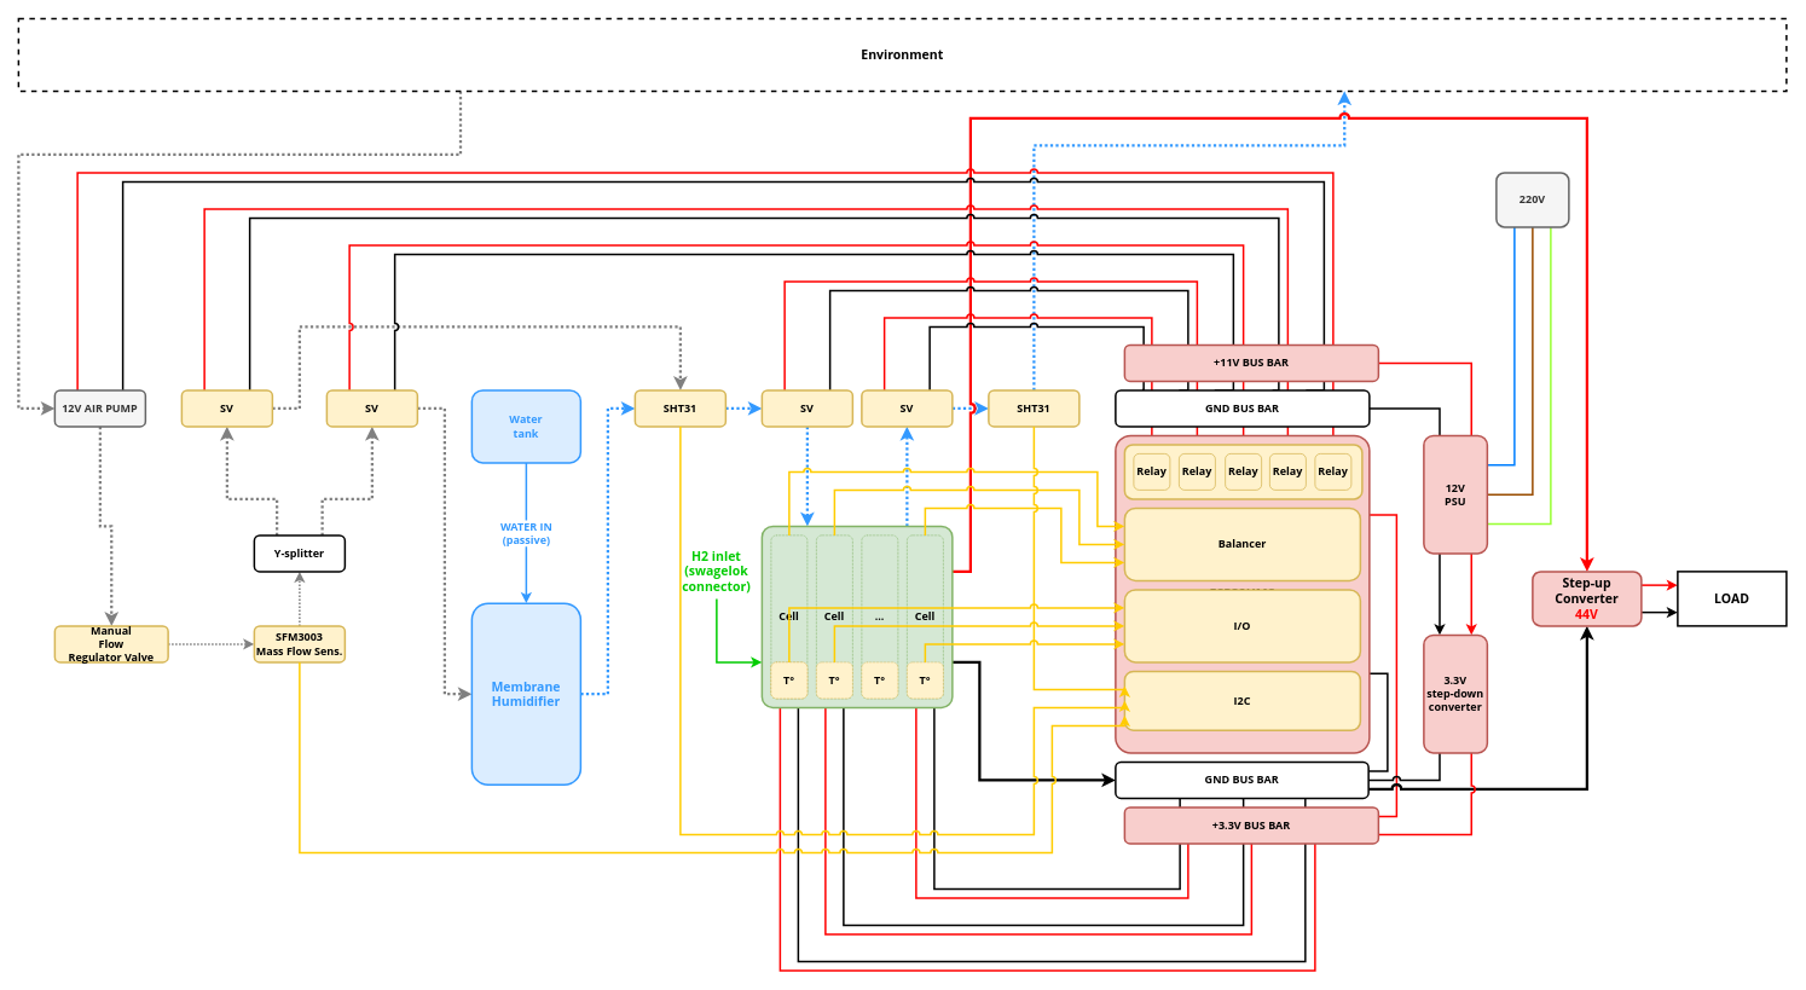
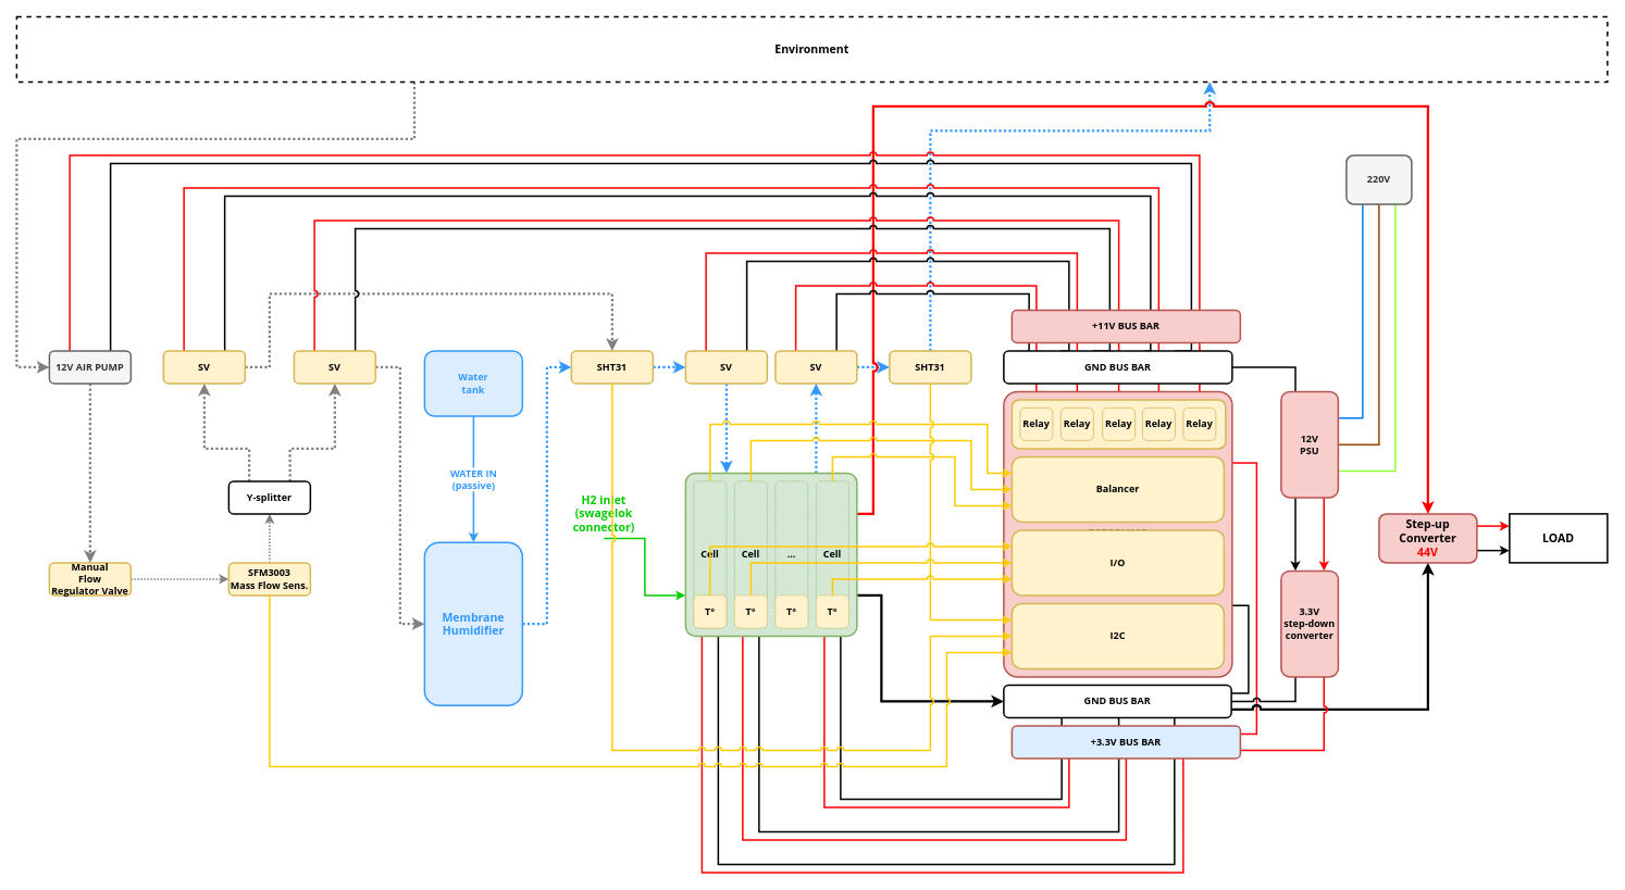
- <mxCell id="33" style="edgeStyle=orthogonalEdgeStyle;rounded=0;jumpStyle=arc;orthogonalLoop=1;jettySize=auto;html=1;exitX=1;exitY=0.5;exitDx=0;exitDy=0;entryX=0.75;entryY=0;entryDx=0;entryDy=0;labelBackgroundColor=#ffffff;endArrow=none;strokeColor=#FF0000;strokeWidth=2;fontFamily=Open Sans;fontSource=https%3A%2F%2Ffonts.googleapis.com%2Fcss%3Ffamily%3DOpen%2BSans;fontStyle=1;endFill=0;" parent="18" source="82" target="60" edge="1"><mxGeometry relative="1" as="geometry" /></mxCell>
- <mxCell id="67" value="&lt;div style=&quot;font-size: 14px&quot;&gt;H2 inlet&lt;/div&gt;&lt;div style=&quot;font-size: 14px&quot;&gt;&lt;span style=&quot;&quot;&gt;(swagelok&lt;/span&gt;&lt;/div&gt;&lt;div style=&quot;font-size: 14px&quot;&gt;&lt;span style=&quot;&quot;&gt;connector)&lt;/span&gt;&lt;br style=&quot;font-size: 14px&quot;&gt;&lt;/div&gt;" style="text;html=1;strokeColor=none;fillColor=none;align=center;verticalAlign=middle;whiteSpace=wrap;rounded=0;fontFamily=Open Sans;fontSource=https%3A%2F%2Ffonts.googleapis.com%2Fcss%3Ffamily%3DOpen%2BSans;fontSize=14;fontColor=#00CC00;fontStyle=1" parent="51" vertex="1"><mxGeometry x="740" y="600" width="100" height="60" as="geometry" /></mxCell>
+ <mxCell id="67" value="&lt;div style=&quot;font-size: 14px&quot;&gt;H2 inlet&lt;/div&gt;&lt;div style=&quot;font-size: 14px&quot;&gt;&lt;span style=&quot;&quot;&gt;(swagelok&lt;/span&gt;&lt;/div&gt;&lt;div style=&quot;font-size: 14px&quot;&gt;&lt;span style=&quot;&quot;&gt;connector)&lt;/span&gt;&lt;br style=&quot;font-size: 14px&quot;&gt;&lt;/div&gt;" style="text;html=1;strokeColor=none;fillColor=none;align=center;verticalAlign=middle;whiteSpace=wrap;rounded=0;fontFamily=Open Sans;fontSource=https%3A%2F%2Ffonts.googleapis.com%2Fcss%3Ffamily%3DOpen%2BSans;fontSize=14;fontColor=#00CC00;fontStyle=1" parent="51" vertex="1"><mxGeometry x="690" y="600" width="100" height="60" as="geometry" /></mxCell>
- <mxCell id="93" value="&lt;div&gt;Manual&lt;/div&gt;&lt;div&gt;Flow&lt;/div&gt;&lt;div&gt;Regulator Valve&lt;/div&gt;" style="rounded=1;whiteSpace=wrap;html=1;verticalAlign=middle;fontFamily=Open Sans;fontSource=https%3A%2F%2Ffonts.googleapis.com%2Fcss%3Ffamily%3DOpen%2BSans;strokeColor=#d6b656;strokeWidth=2;fontStyle=1;fillColor=#fff2cc;" parent="51" vertex="1"><mxGeometry x="60" y="690" width="125" height="40" as="geometry" /></mxCell>
+ <mxCell id="93" value="&lt;div&gt;Manual&lt;/div&gt;&lt;div&gt;Flow&lt;/div&gt;&lt;div&gt;Regulator Valve&lt;/div&gt;" style="rounded=1;whiteSpace=wrap;html=1;verticalAlign=middle;fontFamily=Open Sans;fontSource=https%3A%2F%2Ffonts.googleapis.com%2Fcss%3Ffamily%3DOpen%2BSans;strokeColor=#d6b656;strokeWidth=2;fontStyle=1;fillColor=#fff2cc;" parent="51" vertex="1"><mxGeometry x="60" y="690" width="100" height="40" as="geometry" /></mxCell>
- <mxCell id="58" value="I2C" style="rounded=1;whiteSpace=wrap;html=1;fillColor=#fff2cc;strokeColor=#d6b656;strokeWidth=2;fontFamily=Open Sans;fontSource=https%3A%2F%2Ffonts.googleapis.com%2Fcss%3Ffamily%3DOpen%2BSans;fontStyle=1" parent="51" vertex="1"><mxGeometry x="1240" y="740" width="260" height="65" as="geometry" /></mxCell>
+ <mxCell id="58" value="I2C" style="rounded=1;whiteSpace=wrap;html=1;fillColor=#fff2cc;strokeColor=#d6b656;strokeWidth=2;fontFamily=Open Sans;fontSource=https%3A%2F%2Ffonts.googleapis.com%2Fcss%3Ffamily%3DOpen%2BSans;fontStyle=1" parent="51" vertex="1"><mxGeometry x="1240" y="740" width="260" height="80" as="geometry" /></mxCell>
- <mxCell id="79" value="+3.3V BUS BAR" style="rounded=1;whiteSpace=wrap;html=1;strokeWidth=2;fillColor=#f8cecc;strokeColor=#b85450;fontStyle=1;fontFamily=Open Sans;fontSource=https%3A%2F%2Ffonts.googleapis.com%2Fcss%3Ffamily%3DOpen%2BSans;" parent="51" vertex="1"><mxGeometry x="1240" y="890" width="280" height="40" as="geometry" /></mxCell>
+ <mxCell id="79" value="+3.3V BUS BAR" style="rounded=1;whiteSpace=wrap;html=1;strokeWidth=2;fillColor=#dbedff;strokeColor=#b85450;fontStyle=1;fontFamily=Open Sans;fontSource=https%3A%2F%2Ffonts.googleapis.com%2Fcss%3Ffamily%3DOpen%2BSans;" parent="51" vertex="1"><mxGeometry x="1240" y="890" width="280" height="40" as="geometry" /></mxCell>
